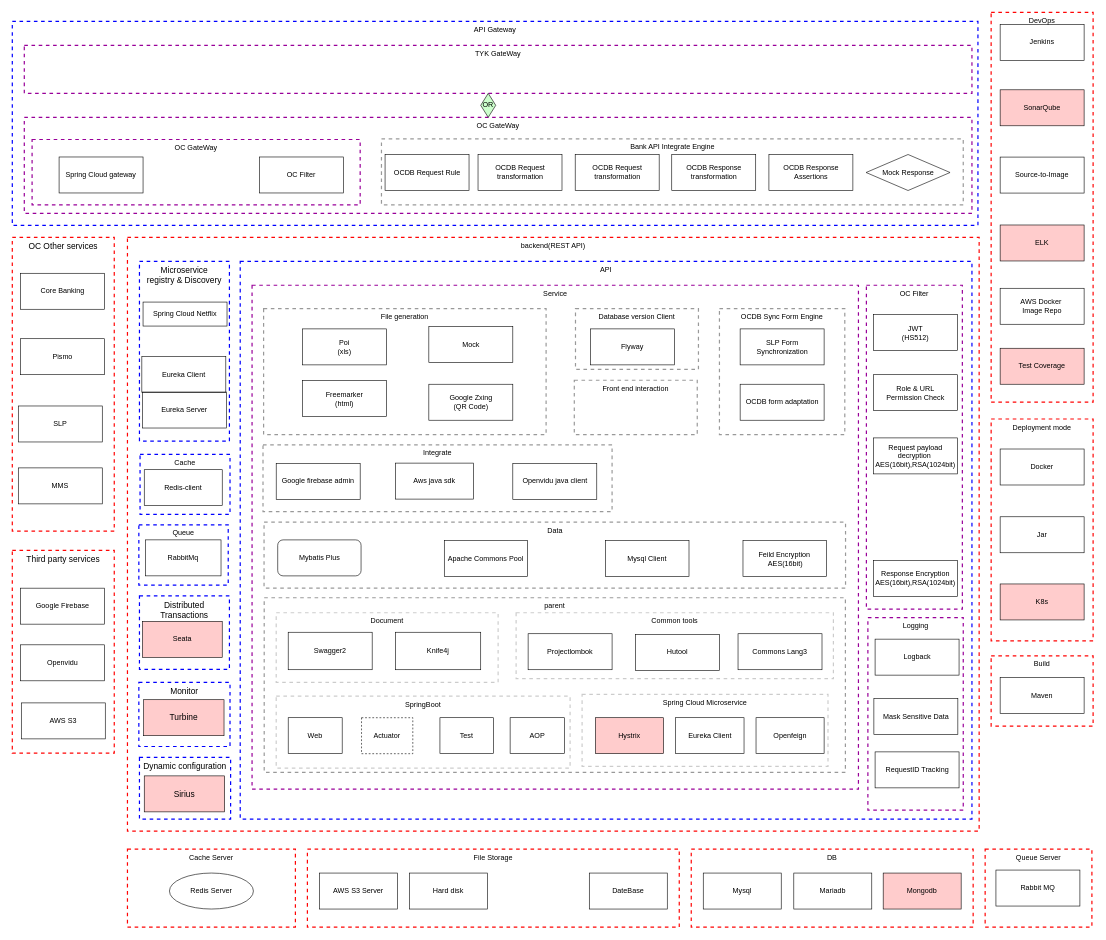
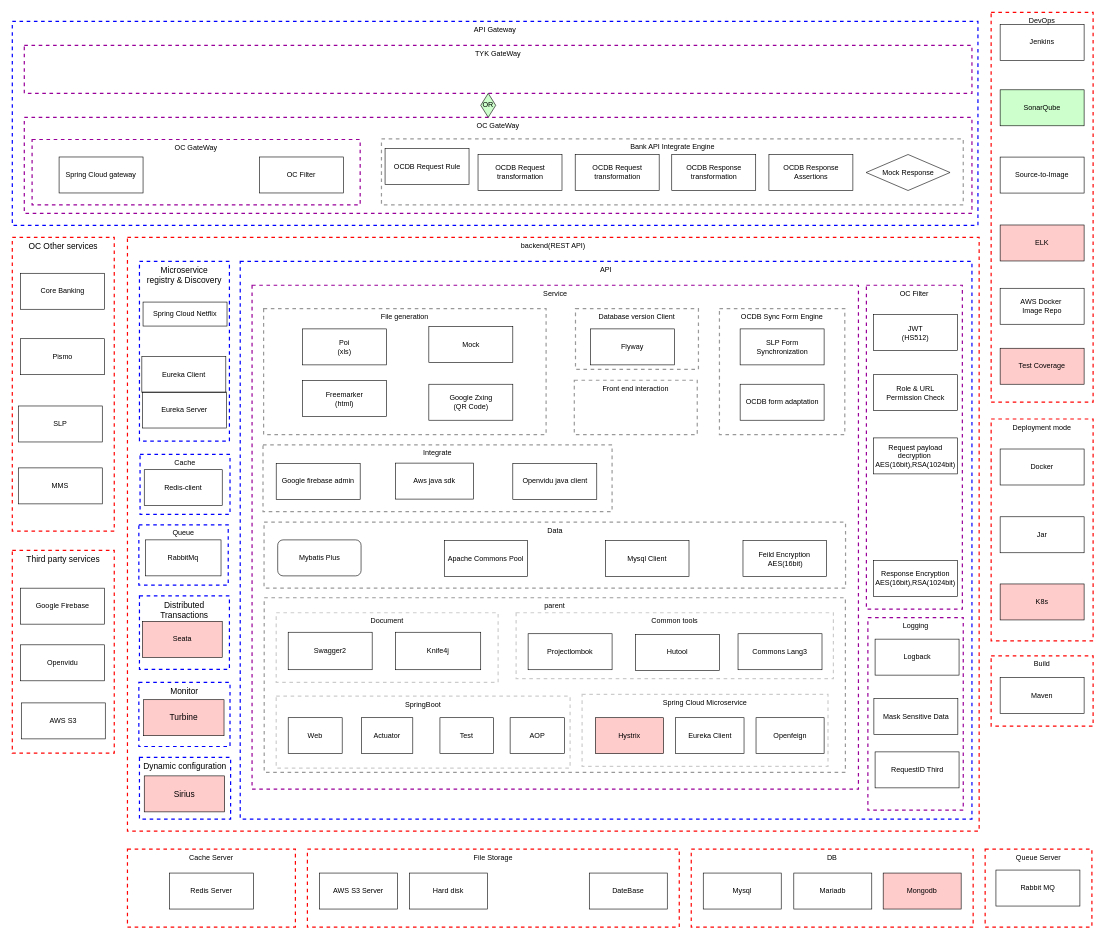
- <mxCell id="45" value="SonarQube" style="rounded=0;whiteSpace=wrap;html=1;fontColor=#000000;fillColor=#FFCCCC;" parent="1" vertex="1"><mxGeometry x="1667" y="149.12" width="140" height="60" as="geometry" /></mxCell>
+ <mxCell id="45" value="SonarQube" style="rounded=0;whiteSpace=wrap;html=1;fontColor=#000000;fillColor=#ccffcc;" parent="1" vertex="1"><mxGeometry x="1667" y="149.12" width="140" height="60" as="geometry" /></mxCell>
- <mxCell id="79" value="OCDB Request Rule" style="rounded=0;whiteSpace=wrap;html=1;fontColor=#000000;fillColor=none;" parent="1" vertex="1"><mxGeometry x="641.5" y="257" width="140" height="60" as="geometry" /></mxCell>
+ <mxCell id="79" value="OCDB Request Rule" style="rounded=0;whiteSpace=wrap;html=1;fontColor=#000000;fillColor=none;" parent="1" vertex="1"><mxGeometry x="641.5" y="247" width="140" height="60" as="geometry" /></mxCell>
- <mxCell id="104" value="Actuator" style="rounded=0;whiteSpace=wrap;html=1;fontColor=#000000;fillColor=none;dashed=1;" parent="1" vertex="1"><mxGeometry x="602.25" y="1196" width="85.5" height="60" as="geometry" /></mxCell>
+ <mxCell id="104" value="Actuator" style="rounded=0;whiteSpace=wrap;html=1;fontColor=#000000;fillColor=none;" parent="1" vertex="1"><mxGeometry x="602.25" y="1196" width="85.5" height="60" as="geometry" /></mxCell>
- <mxCell id="43" value="RequestID Tracking" style="rounded=0;whiteSpace=wrap;html=1;fontColor=#000000;fillColor=none;" parent="1" vertex="1"><mxGeometry x="1458.5" y="1252.99" width="140" height="60" as="geometry" /></mxCell>
+ <mxCell id="43" value="RequestID Third" style="rounded=0;whiteSpace=wrap;html=1;fontColor=#000000;fillColor=none;" parent="1" vertex="1"><mxGeometry x="1458.5" y="1252.99" width="140" height="60" as="geometry" /></mxCell>
- <mxCell id="19" value="Redis Server" style="ellipse;whiteSpace=wrap;html=1;fontColor=#000000;fillColor=none;" parent="1" vertex="1"><mxGeometry x="282" y="1455" width="140" height="60" as="geometry" /></mxCell>
+ <mxCell id="19" value="Redis Server" style="rounded=0;whiteSpace=wrap;html=1;fontColor=#000000;fillColor=none;" parent="1" vertex="1"><mxGeometry x="282" y="1455" width="140" height="60" as="geometry" /></mxCell>
